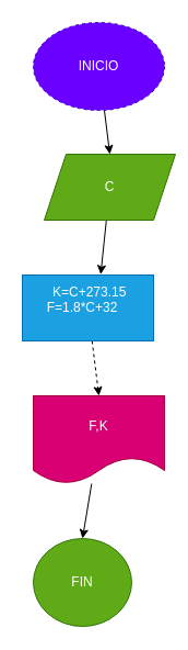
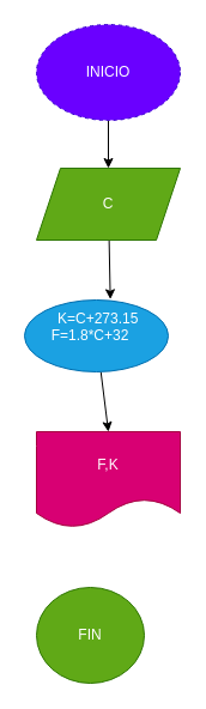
- <mxCell id="5" value="C" style="shape=parallelogram;perimeter=parallelogramPerimeter;whiteSpace=wrap;html=1;fixedSize=1;fillColor=#60a917;fontColor=#ffffff;strokeColor=#2D7600;" vertex="1" parent="1"><mxGeometry x="40" y="140" width="120" height="60" as="geometry" /></mxCell>
+ <mxCell id="5" value="C" style="shape=parallelogram;perimeter=parallelogramPerimeter;whiteSpace=wrap;html=1;fixedSize=1;fillColor=#60a917;fontColor=#ffffff;strokeColor=#2D7600;" vertex="1" parent="1"><mxGeometry x="30" y="140" width="120" height="60" as="geometry" /></mxCell>
- <mxCell id="7" value="&amp;nbsp; &amp;nbsp; &amp;nbsp; &amp;nbsp; K=C+273.15&amp;nbsp; &amp;nbsp; &amp;nbsp; &amp;nbsp; &amp;nbsp; &amp;nbsp; &amp;nbsp; F=1.8*C+32&amp;nbsp; &amp;nbsp; &amp;nbsp; &amp;nbsp; &amp;nbsp; &amp;nbsp; &amp;nbsp;&amp;nbsp;&lt;br&gt;" style="rounded=0;whiteSpace=wrap;html=1;fillColor=#1ba1e2;fontColor=#ffffff;strokeColor=#006EAF;" vertex="1" parent="1"><mxGeometry x="20" y="250" width="120" height="60" as="geometry" /></mxCell>
+ <mxCell id="7" value="&amp;nbsp; &amp;nbsp; &amp;nbsp; &amp;nbsp; K=C+273.15&amp;nbsp; &amp;nbsp; &amp;nbsp; &amp;nbsp; &amp;nbsp; &amp;nbsp; &amp;nbsp; F=1.8*C+32&amp;nbsp; &amp;nbsp; &amp;nbsp; &amp;nbsp; &amp;nbsp; &amp;nbsp; &amp;nbsp;&amp;nbsp;&lt;br&gt;" style="ellipse;whiteSpace=wrap;html=1;fillColor=#1ba1e2;fontColor=#ffffff;strokeColor=#006EAF;" vertex="1" parent="1"><mxGeometry x="20" y="250" width="120" height="60" as="geometry" /></mxCell>
- <mxCell id="6" style="edgeStyle=none;html=1;entryX=0.5;entryY=0;entryDx=0;entryDy=0;dashed=1;" edge="1" parent="1" source="7" target="9"><mxGeometry relative="1" as="geometry" /></mxCell>
+ <mxCell id="6" style="edgeStyle=none;html=1;entryX=0.5;entryY=0;entryDx=0;entryDy=0;" edge="1" parent="1" source="7" target="9"><mxGeometry relative="1" as="geometry" /></mxCell>
- <mxCell id="8" style="edgeStyle=none;html=1;entryX=0.5;entryY=0;entryDx=0;entryDy=0;" edge="1" parent="1" source="9" target="10"><mxGeometry relative="1" as="geometry" /></mxCell>
